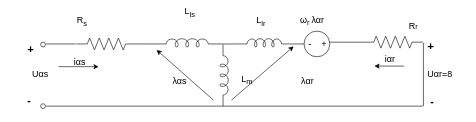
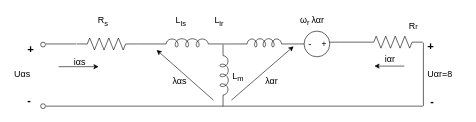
- <mxCell id="33" value="&lt;font style=&quot;font-size: 15px&quot;&gt;L&lt;sub&gt;ls&lt;/sub&gt;&lt;/font&gt;" style="text;html=1;resizable=0;points=[];autosize=1;align=left;verticalAlign=top;spacingTop=-4;" parent="1" vertex="1"><mxGeometry x="305" y="6.5" width="30" height="20" as="geometry" /></mxCell>
+ <mxCell id="33" value="&lt;font style=&quot;font-size: 15px&quot;&gt;L&lt;sub&gt;ls&lt;/sub&gt;&lt;/font&gt;" style="text;html=1;resizable=0;points=[];autosize=1;align=left;verticalAlign=top;spacingTop=-4;" parent="1" vertex="1"><mxGeometry x="290" y="21.5" width="30" height="20" as="geometry" /></mxCell>
- <mxCell id="34" value="&lt;font style=&quot;font-size: 15px&quot;&gt;L&lt;sub&gt;lr&lt;/sub&gt;&lt;/font&gt;" style="text;html=1;resizable=0;points=[];autosize=1;align=left;verticalAlign=top;spacingTop=-4;" parent="1" vertex="1"><mxGeometry x="425" y="21.5" width="30" height="20" as="geometry" /></mxCell>
+ <mxCell id="34" value="&lt;font style=&quot;font-size: 15px&quot;&gt;L&lt;sub&gt;lr&lt;/sub&gt;&lt;/font&gt;" style="text;html=1;resizable=0;points=[];autosize=1;align=left;verticalAlign=top;spacingTop=-4;" parent="1" vertex="1"><mxGeometry x="355" y="21.5" width="30" height="20" as="geometry" /></mxCell>
- <mxCell id="36" value="&lt;font style=&quot;font-size: 15px&quot;&gt;R&lt;sub&gt;s&lt;/sub&gt;&lt;/font&gt;" style="text;html=1;resizable=0;points=[];autosize=1;align=left;verticalAlign=top;spacingTop=-4;" parent="1" vertex="1"><mxGeometry x="125" y="22" width="30" height="20" as="geometry" /></mxCell>
+ <mxCell id="36" value="&lt;font style=&quot;font-size: 15px&quot;&gt;R&lt;sub&gt;s&lt;/sub&gt;&lt;/font&gt;" style="text;html=1;resizable=0;points=[];autosize=1;align=left;verticalAlign=top;spacingTop=-4;" parent="1" vertex="1"><mxGeometry x="160" y="22" width="30" height="20" as="geometry" /></mxCell>
- <mxCell id="28" value="&lt;font style=&quot;font-size: 15px&quot;&gt;&lt;span&gt;U&lt;/span&gt;αs&lt;/font&gt;&lt;span&gt;&lt;br&gt;&lt;/span&gt;" style="text;html=1;resizable=0;points=[];autosize=1;align=left;verticalAlign=top;spacingTop=-4;" parent="1" vertex="1"><mxGeometry x="50" y="111.5" width="40" height="20" as="geometry" /></mxCell>
+ <mxCell id="28" value="&lt;font style=&quot;font-size: 15px&quot;&gt;&lt;span&gt;U&lt;/span&gt;αs&lt;/font&gt;&lt;span&gt;&lt;br&gt;&lt;/span&gt;" style="text;html=1;resizable=0;points=[];autosize=1;align=left;verticalAlign=top;spacingTop=-4;" parent="1" vertex="1"><mxGeometry x="20" y="111.5" width="40" height="20" as="geometry" /></mxCell>
- <mxCell id="35" value="&lt;font style=&quot;font-size: 15px&quot;&gt;&lt;font style=&quot;font-size: 15px&quot;&gt;L&lt;/font&gt;&lt;font style=&quot;font-size: 15px&quot;&gt;&lt;sub&gt;m&lt;/sub&gt;&lt;/font&gt;&lt;/font&gt;" style="text;html=1;resizable=0;points=[];autosize=1;align=left;verticalAlign=top;spacingTop=-4;" parent="1" vertex="1"><mxGeometry x="400" y="120" width="30" height="20" as="geometry" /></mxCell>
+ <mxCell id="35" value="&lt;font style=&quot;font-size: 15px&quot;&gt;&lt;font style=&quot;font-size: 15px&quot;&gt;L&lt;/font&gt;&lt;font style=&quot;font-size: 15px&quot;&gt;&lt;sub&gt;m&lt;/sub&gt;&lt;/font&gt;&lt;/font&gt;" style="text;html=1;resizable=0;points=[];autosize=1;align=left;verticalAlign=top;spacingTop=-4;" parent="1" vertex="1"><mxGeometry x="385" y="115" width="30" height="20" as="geometry" /></mxCell>
- <mxCell id="39" value="&lt;font style=&quot;font-size: 15px&quot;&gt;&lt;span&gt;λ&lt;/span&gt;&lt;span&gt;αr&lt;/span&gt;&lt;/font&gt;&lt;br&gt;" style="text;html=1;resizable=0;points=[];autosize=1;align=left;verticalAlign=top;spacingTop=-4;" parent="1" vertex="1"><mxGeometry x="500" y="123.5" width="40" height="20" as="geometry" /></mxCell>
+ <mxCell id="39" value="&lt;font style=&quot;font-size: 15px&quot;&gt;&lt;span&gt;λ&lt;/span&gt;&lt;span&gt;αr&lt;/span&gt;&lt;/font&gt;&lt;br&gt;" style="text;html=1;resizable=0;points=[];autosize=1;align=left;verticalAlign=top;spacingTop=-4;" parent="1" vertex="1"><mxGeometry x="440" y="123.5" width="40" height="20" as="geometry" /></mxCell>
